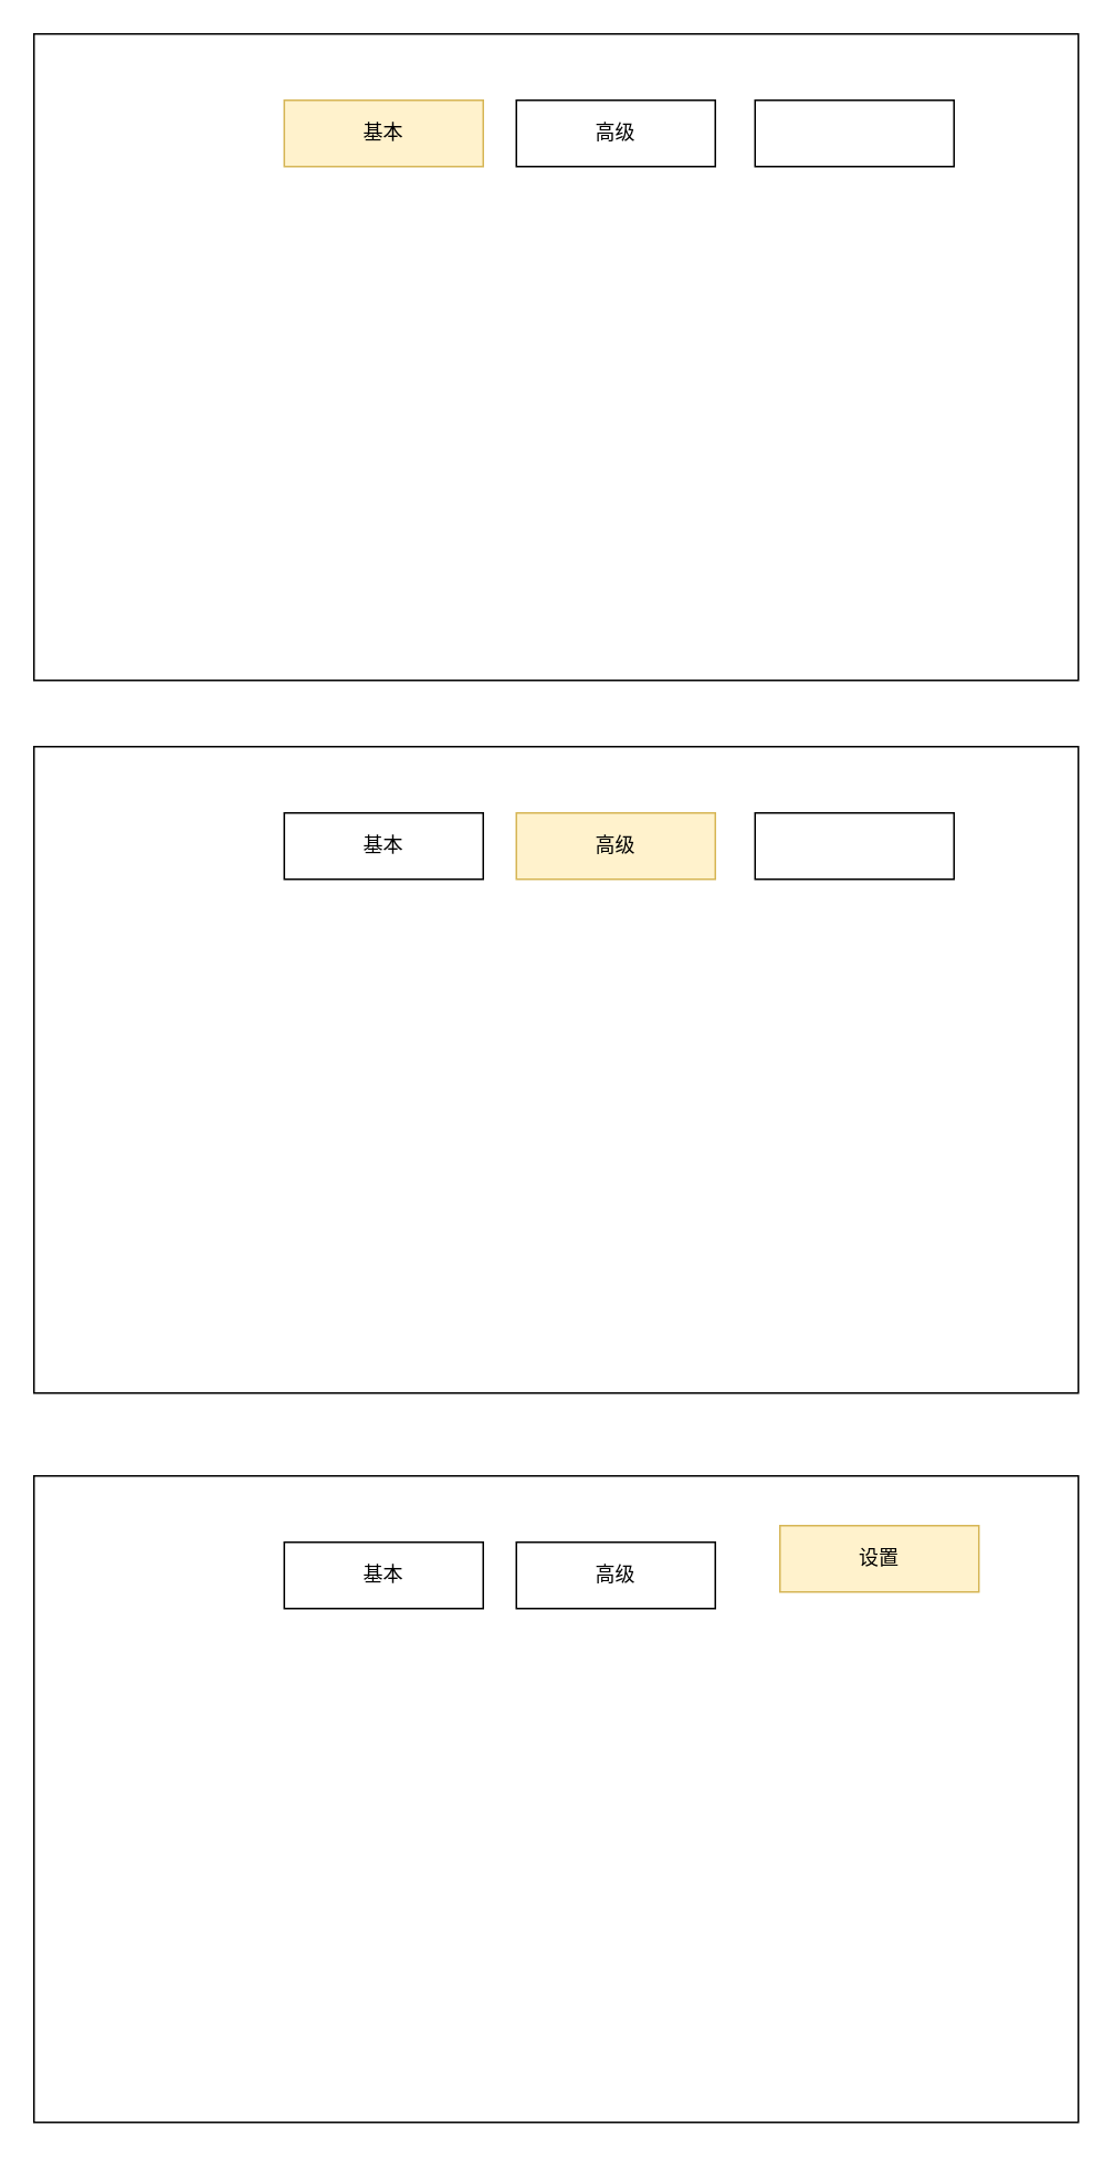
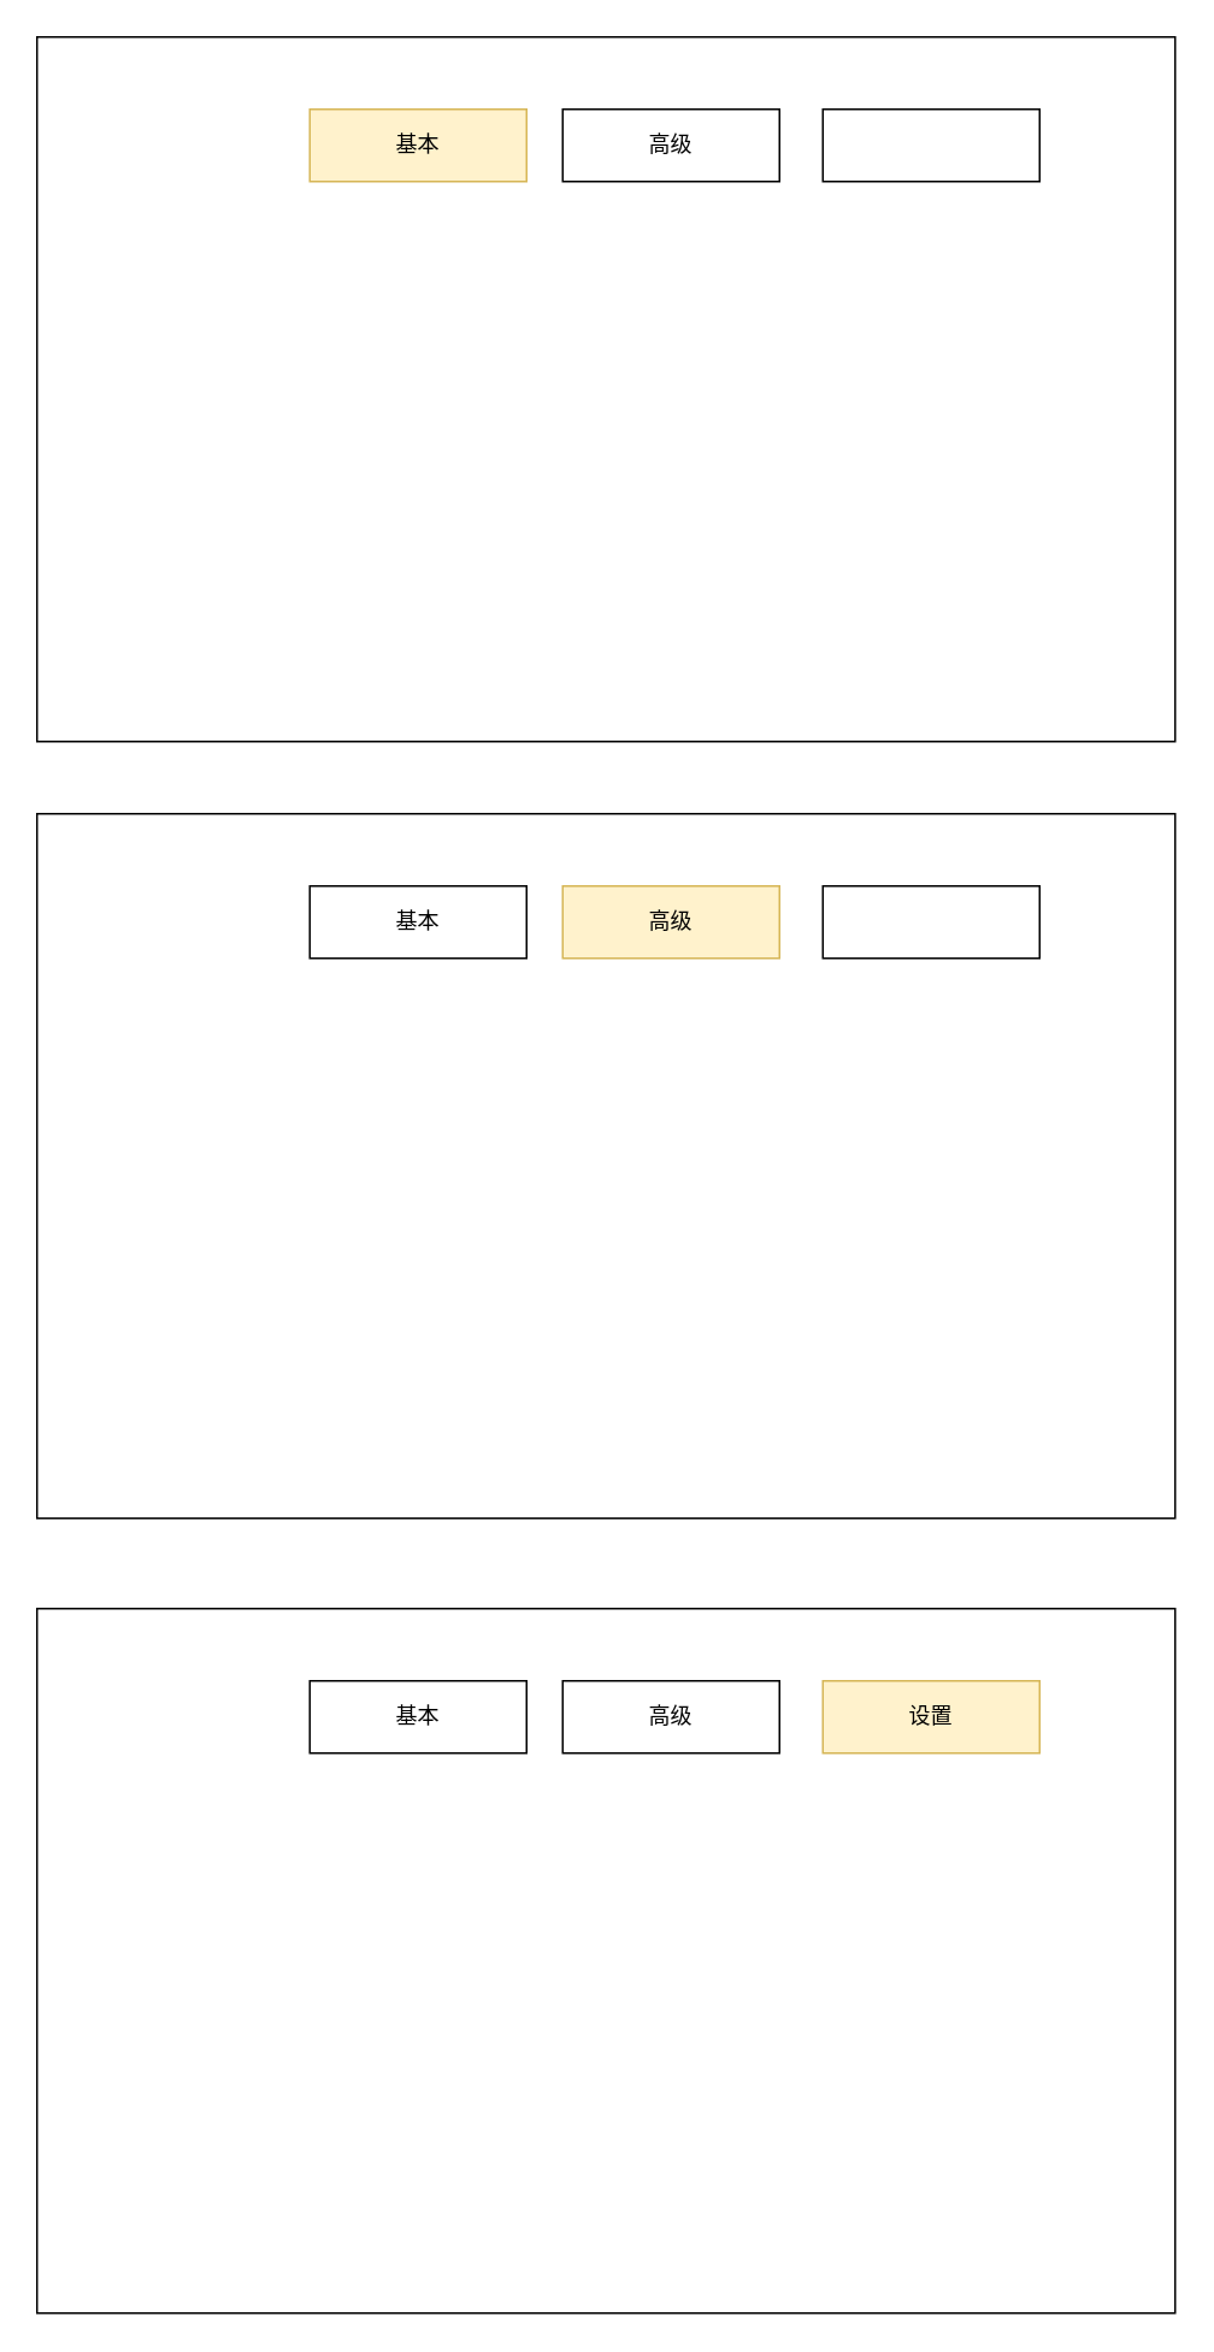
- <mxCell id="13" value="设置" style="rounded=0;whiteSpace=wrap;html=1;fillColor=#fff2cc;strokeColor=#d6b656;" vertex="1" parent="1"><mxGeometry x="470" y="920" width="120" height="40" as="geometry" /></mxCell>
+ <mxCell id="13" value="设置" style="rounded=0;whiteSpace=wrap;html=1;fillColor=#fff2cc;strokeColor=#d6b656;" vertex="1" parent="1"><mxGeometry x="455" y="930" width="120" height="40" as="geometry" /></mxCell>
